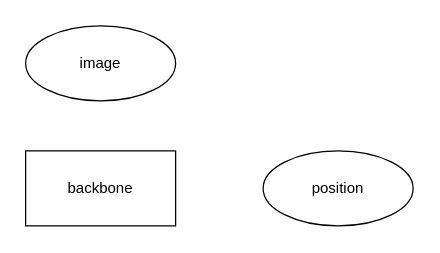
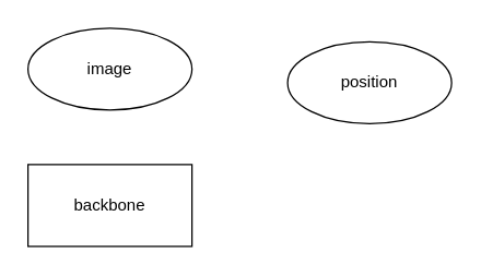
- <mxCell id="4" value="position" style="ellipse;whiteSpace=wrap;html=1;" vertex="1" parent="1"><mxGeometry x="210" y="120" width="120" height="60" as="geometry" /></mxCell>
+ <mxCell id="4" value="position" style="ellipse;whiteSpace=wrap;html=1;" vertex="1" parent="1"><mxGeometry x="210" y="30" width="120" height="60" as="geometry" /></mxCell>
